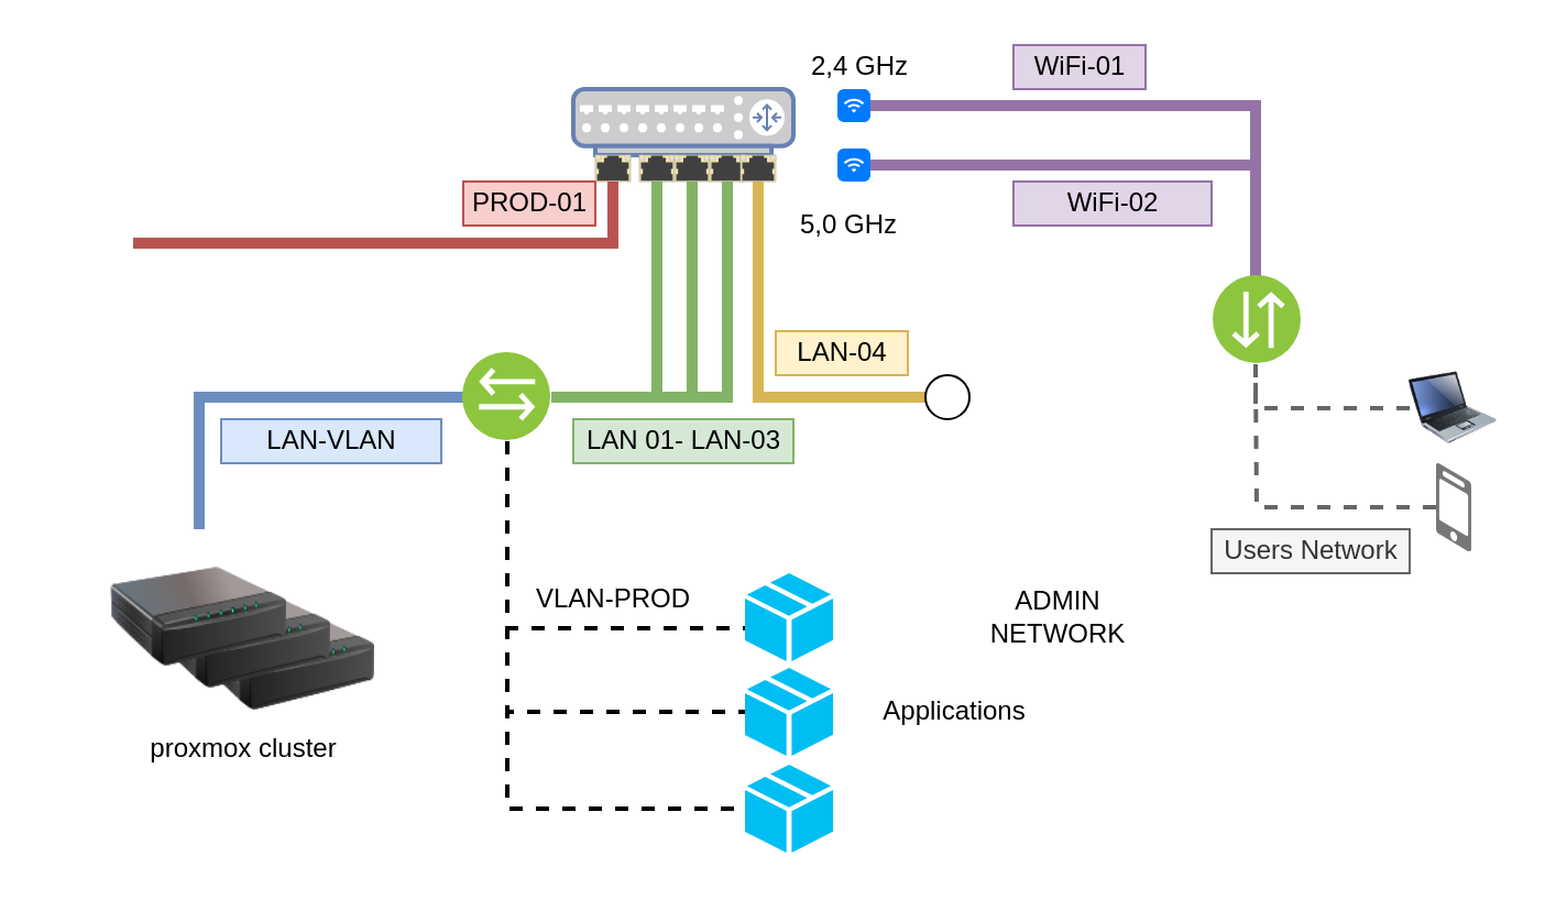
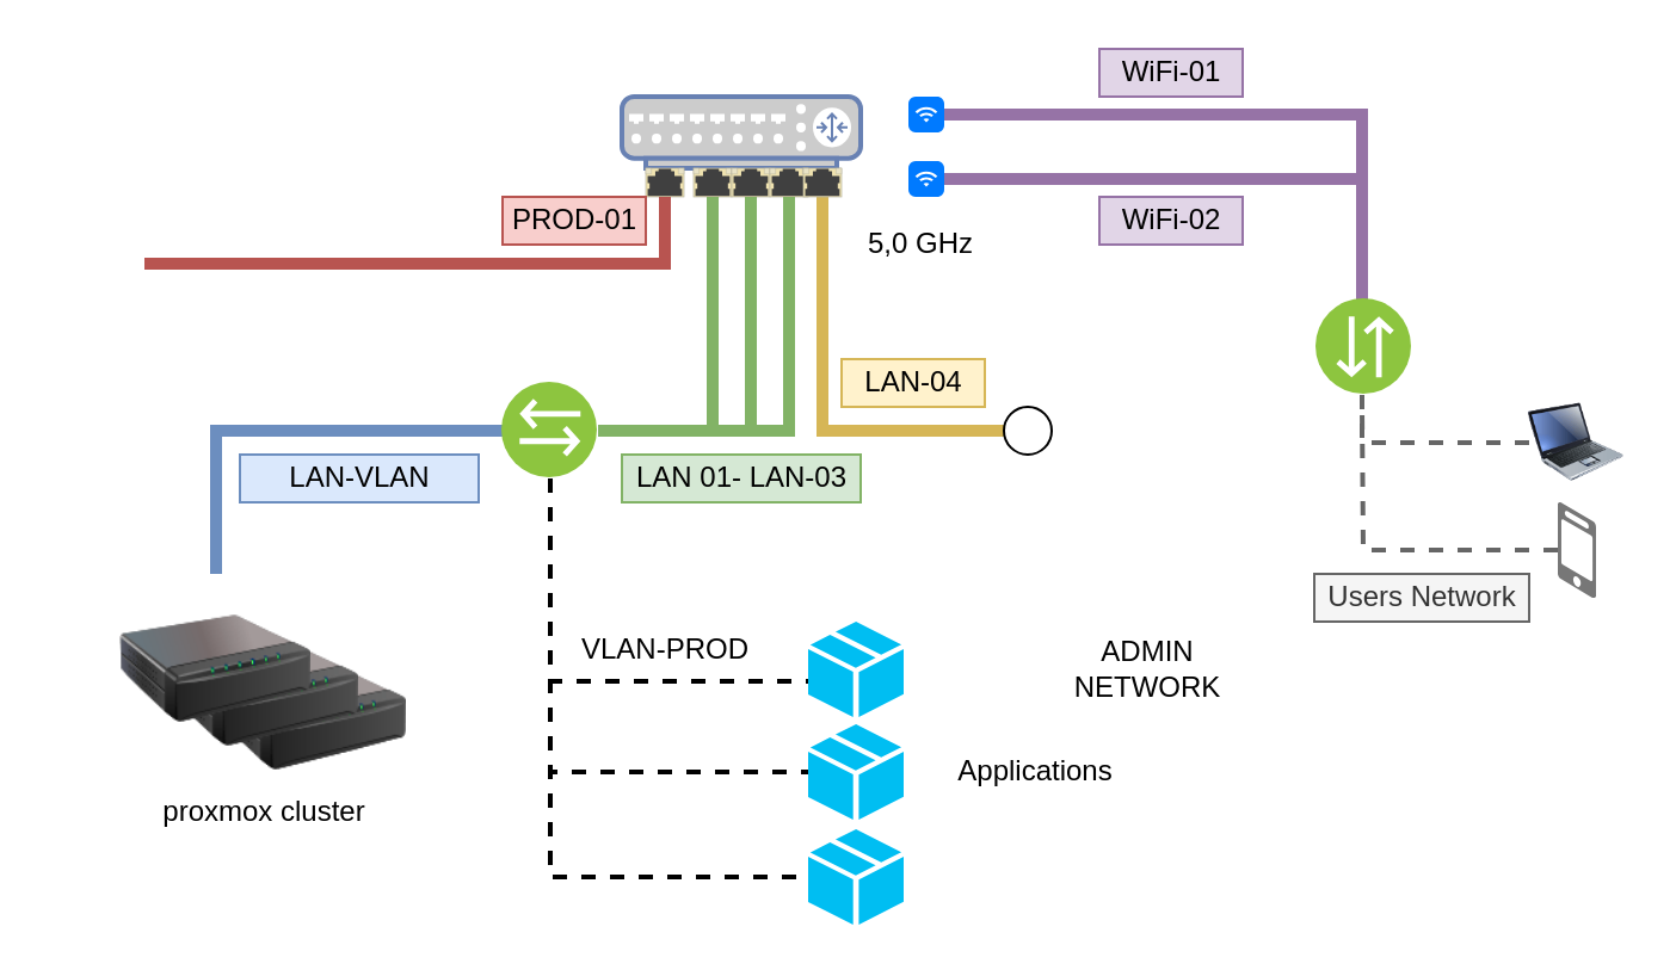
- <mxCell id="34" value="2,4 GHz" style="text;html=1;align=center;verticalAlign=middle;resizable=0;points=[];autosize=1;strokeColor=none;" vertex="1" parent="1"><mxGeometry x="360" y="20" width="60" height="20" as="geometry" /></mxCell>
- <mxCell id="39" value="WiFi-02" style="text;html=1;align=center;verticalAlign=middle;resizable=0;points=[];autosize=1;strokeColor=#9673a6;fillColor=#e1d5e7;" vertex="1" parent="1"><mxGeometry x="460" y="82" width="90" height="20" as="geometry" /></mxCell>
+ <mxCell id="39" value="WiFi-02" style="text;html=1;align=center;verticalAlign=middle;resizable=0;points=[];autosize=1;strokeColor=#9673a6;fillColor=#e1d5e7;" vertex="1" parent="1"><mxGeometry x="460" y="82" width="60" height="20" as="geometry" /></mxCell>
